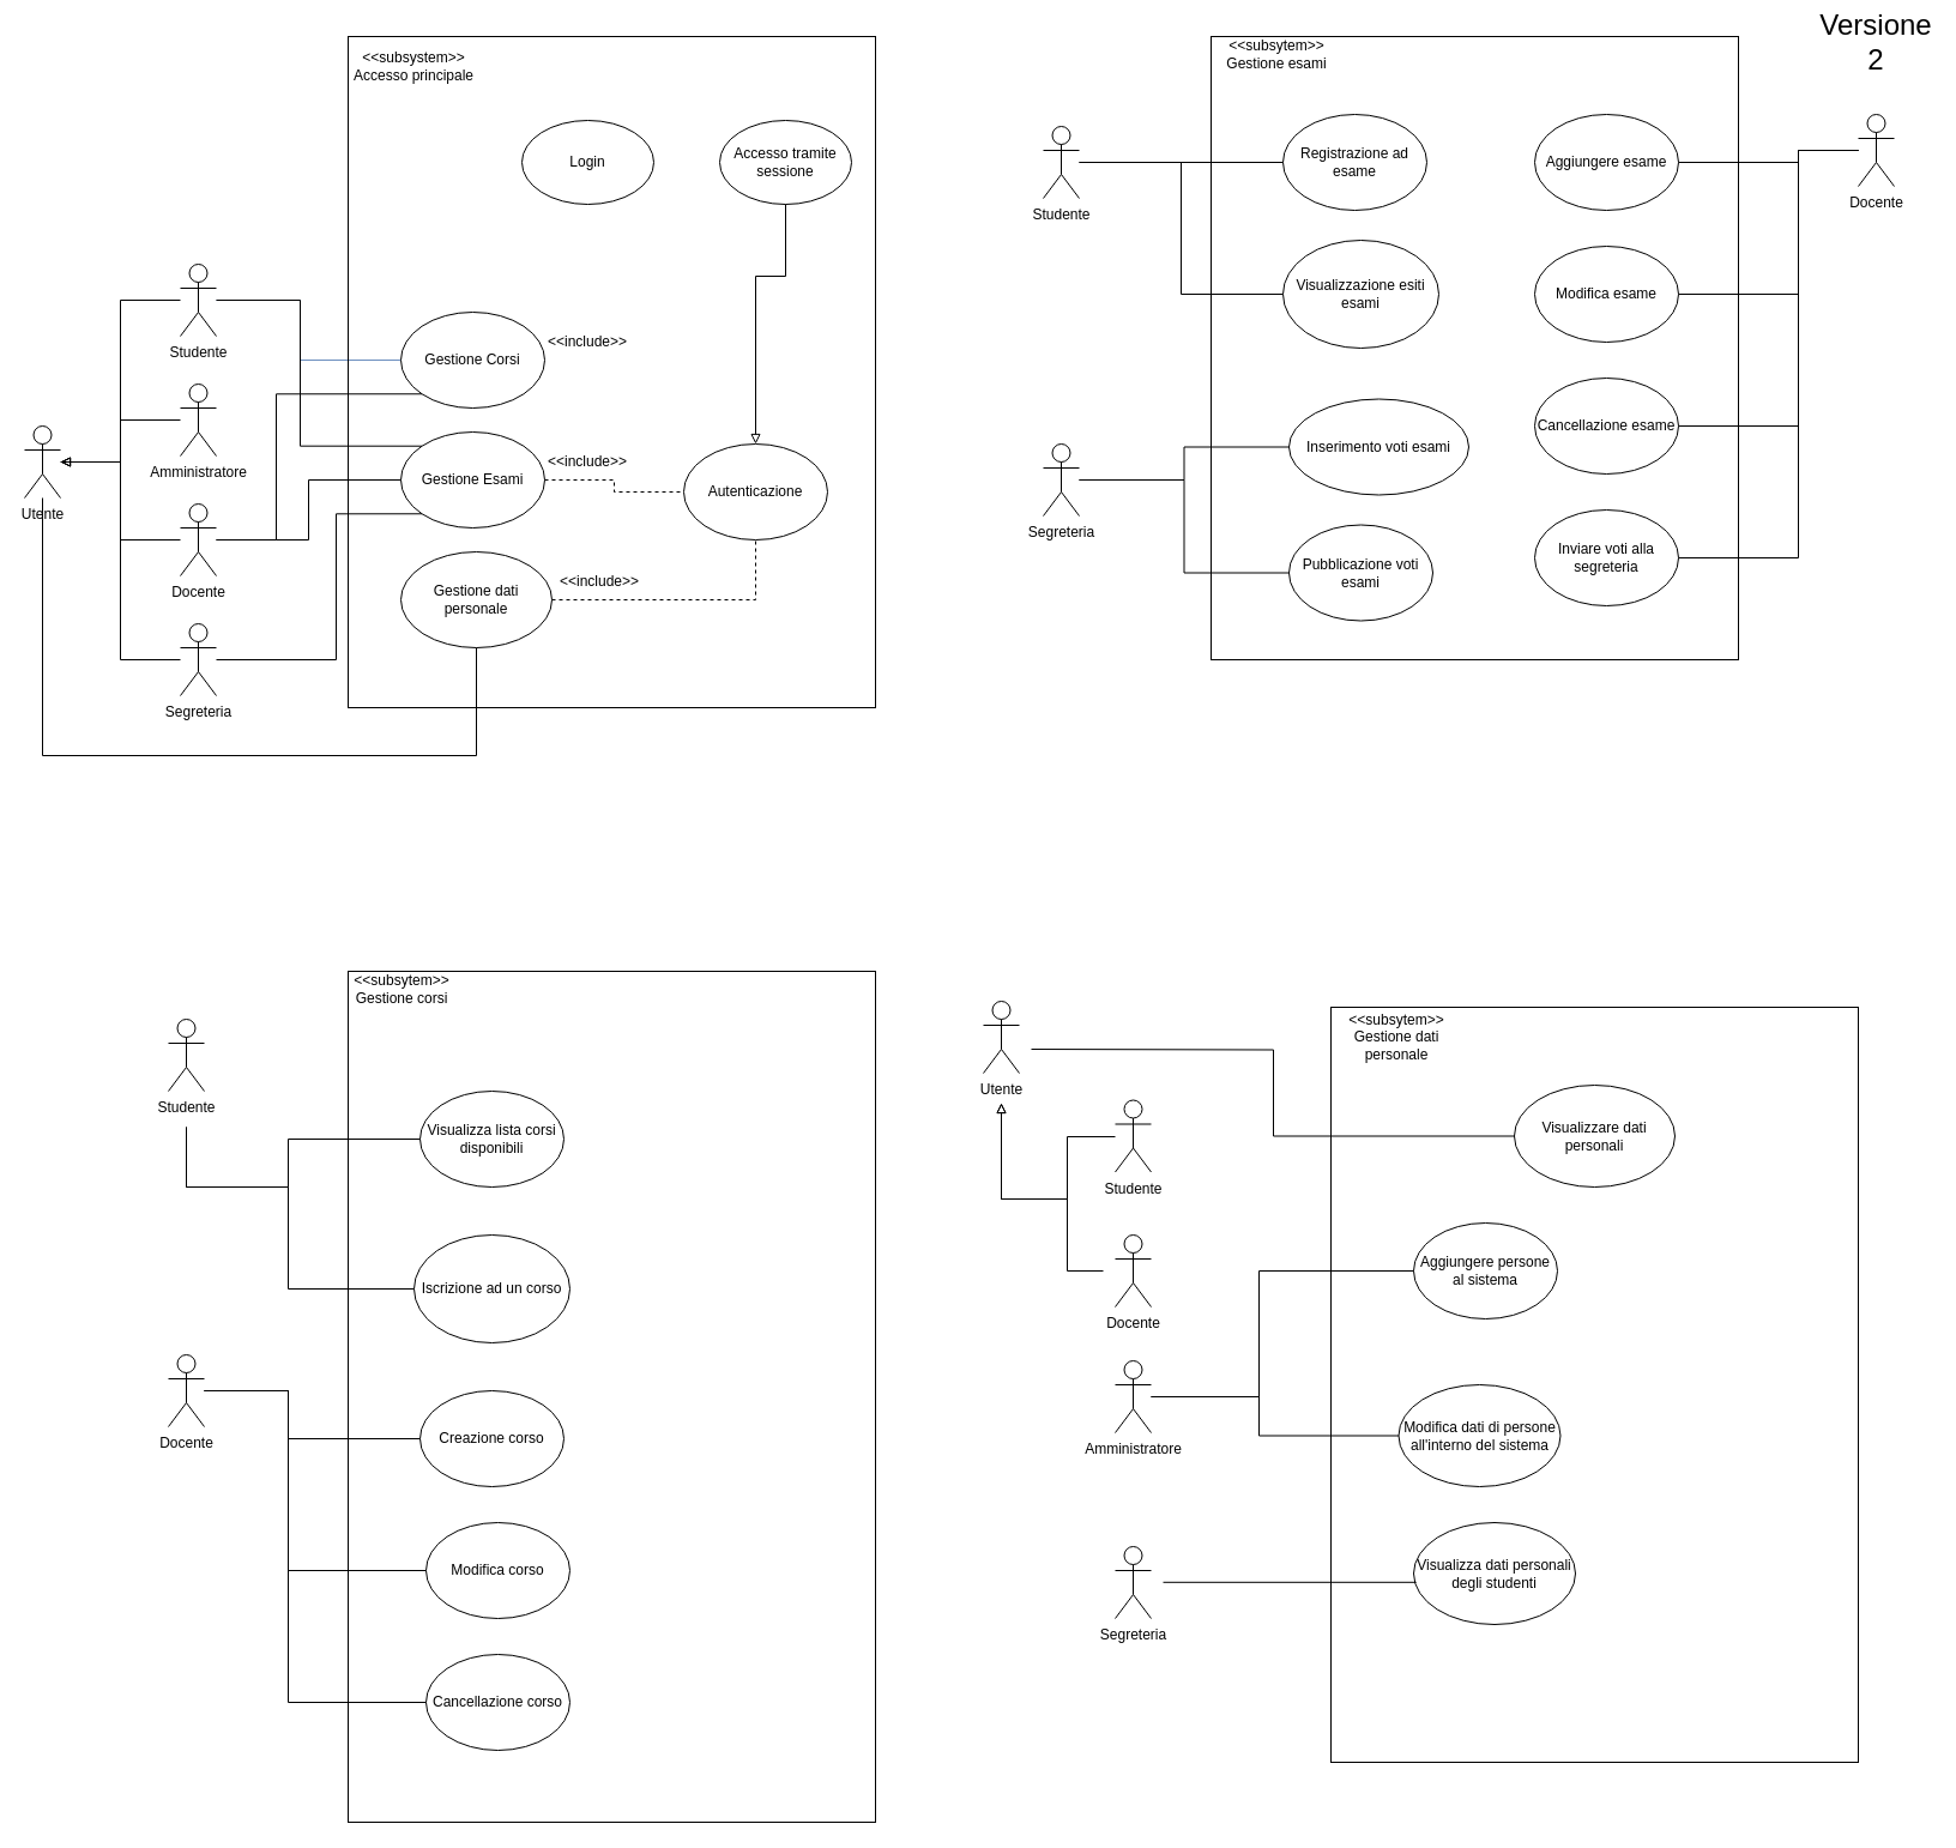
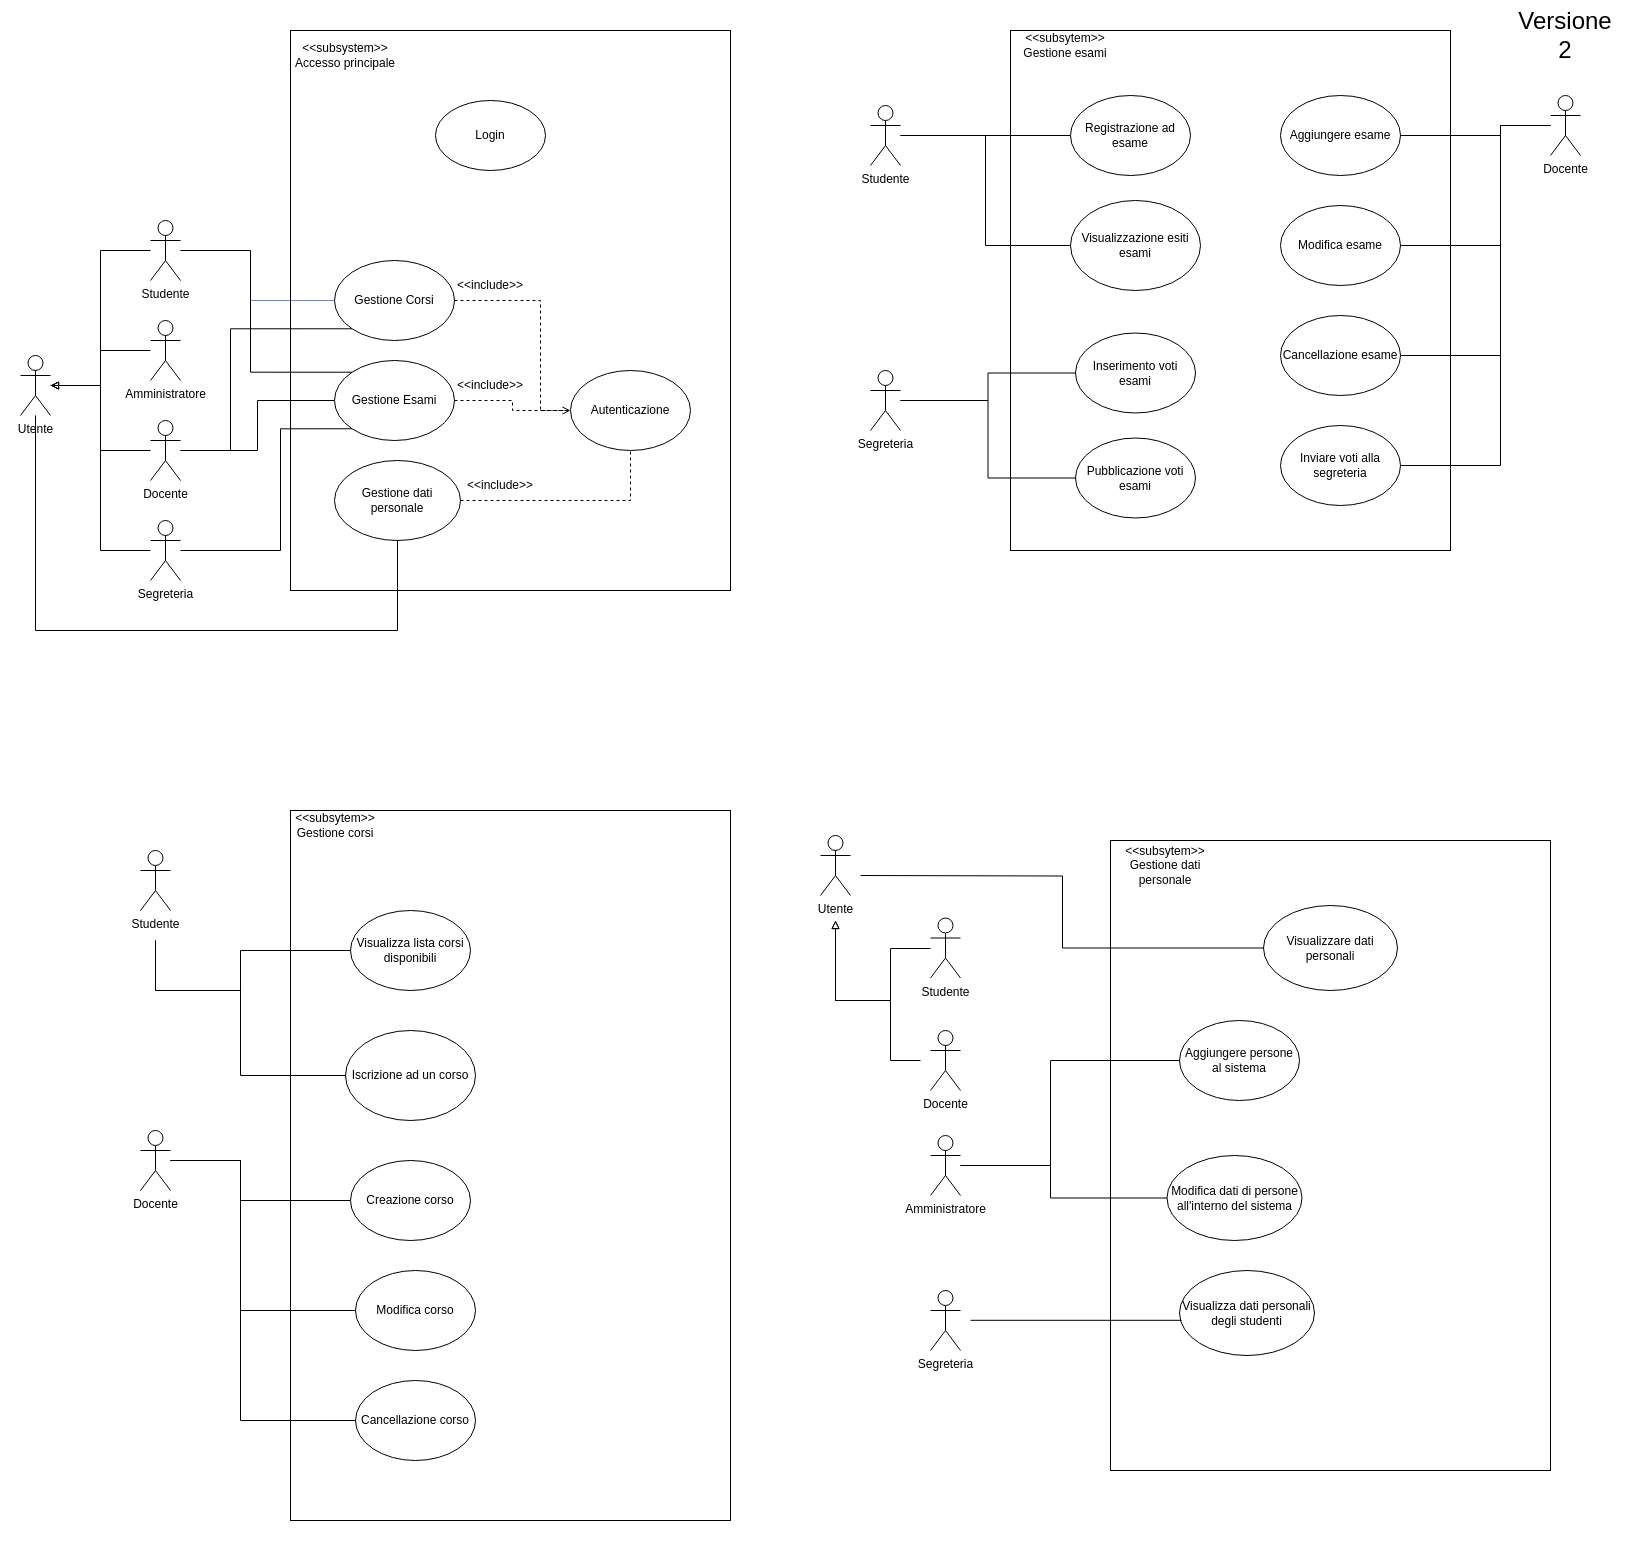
- <mxCell id="25" value="Accesso tramite sessione" style="ellipse;whiteSpace=wrap;html=1;fillColor=none;" parent="1" vertex="1"><mxGeometry x="600" y="100" width="110" height="70" as="geometry" /></mxCell>
- <mxCell id="24" style="edgeStyle=orthogonalEdgeStyle;rounded=0;orthogonalLoop=1;jettySize=auto;html=1;entryX=0.5;entryY=0;entryDx=0;entryDy=0;startArrow=none;startFill=0;endArrow=block;endFill=0;" parent="1" source="25" target="14" edge="1"><mxGeometry relative="1" as="geometry"><Array as="points"><mxPoint x="655" y="230" /><mxPoint x="630" y="230" /></Array></mxGeometry></mxCell>
+ <mxCell id="15" style="edgeStyle=orthogonalEdgeStyle;rounded=0;orthogonalLoop=1;jettySize=auto;html=1;entryX=0;entryY=0.5;entryDx=0;entryDy=0;startArrow=none;startFill=0;endArrow=open;endFill=0;dashed=1;" parent="1" source="16" target="14" edge="1"><mxGeometry relative="1" as="geometry"><Array as="points"><mxPoint x="540" y="300" /><mxPoint x="540" y="410" /></Array></mxGeometry></mxCell>
- <mxCell id="46" value="Inserimento voti esami" style="ellipse;whiteSpace=wrap;html=1;fillColor=none;" parent="1" vertex="1"><mxGeometry x="1075" y="332.5" width="150" height="80" as="geometry" /></mxCell>
+ <mxCell id="46" value="Inserimento voti esami" style="ellipse;whiteSpace=wrap;html=1;fillColor=none;" parent="1" vertex="1"><mxGeometry x="1075" y="332.5" width="120" height="80" as="geometry" /></mxCell>
